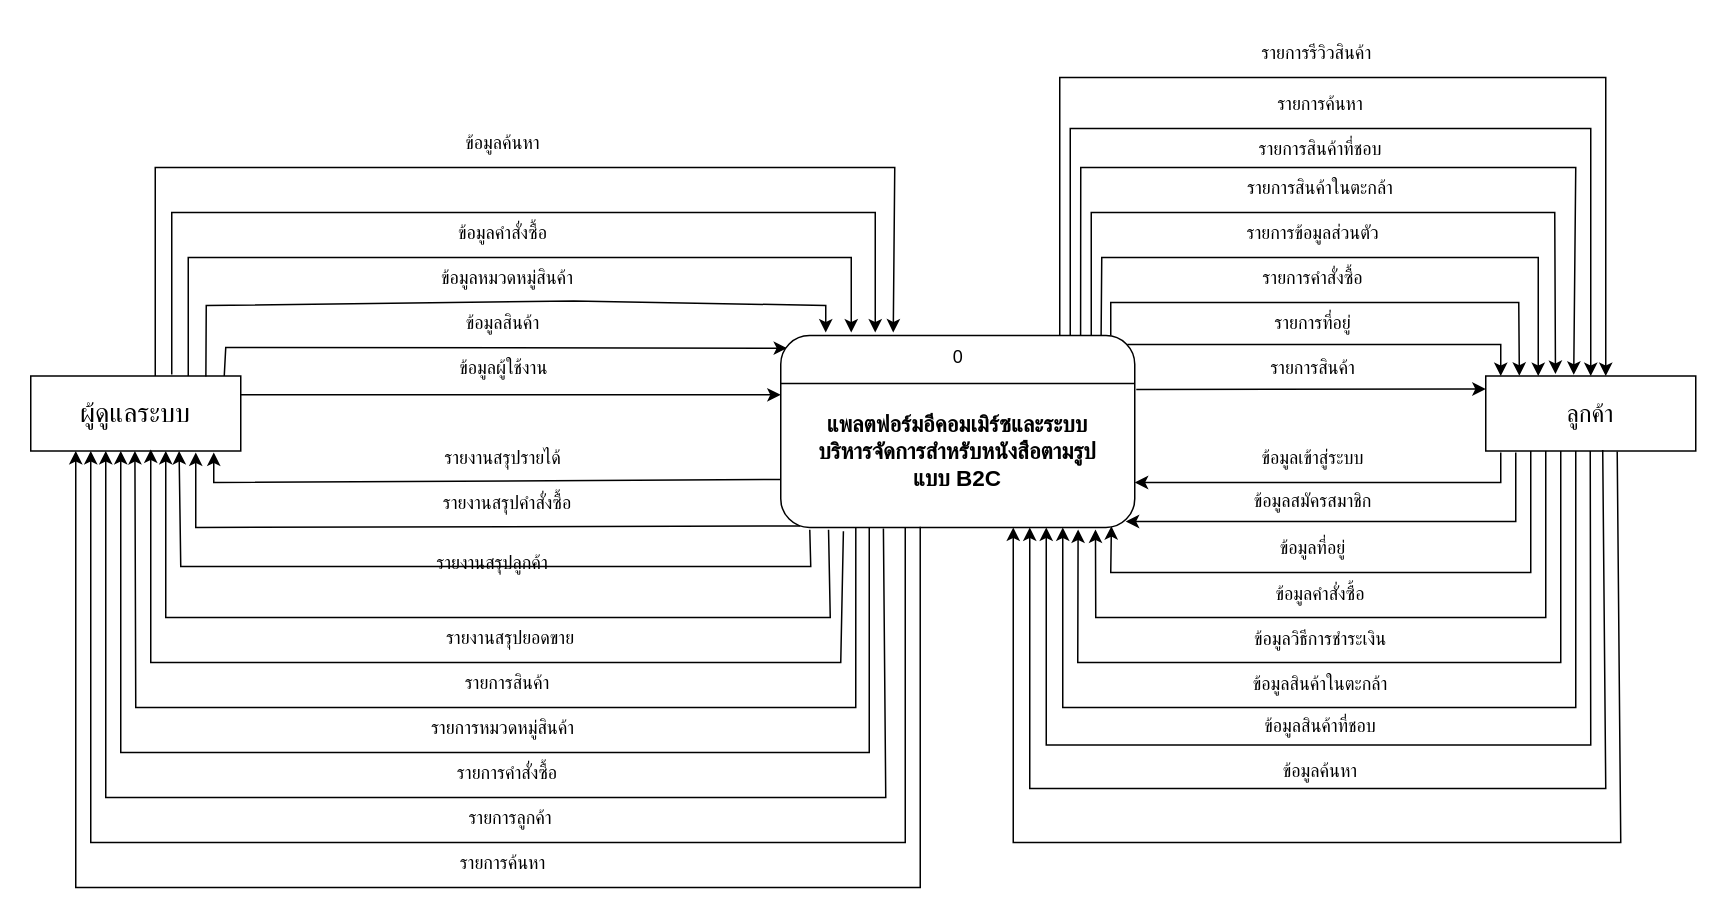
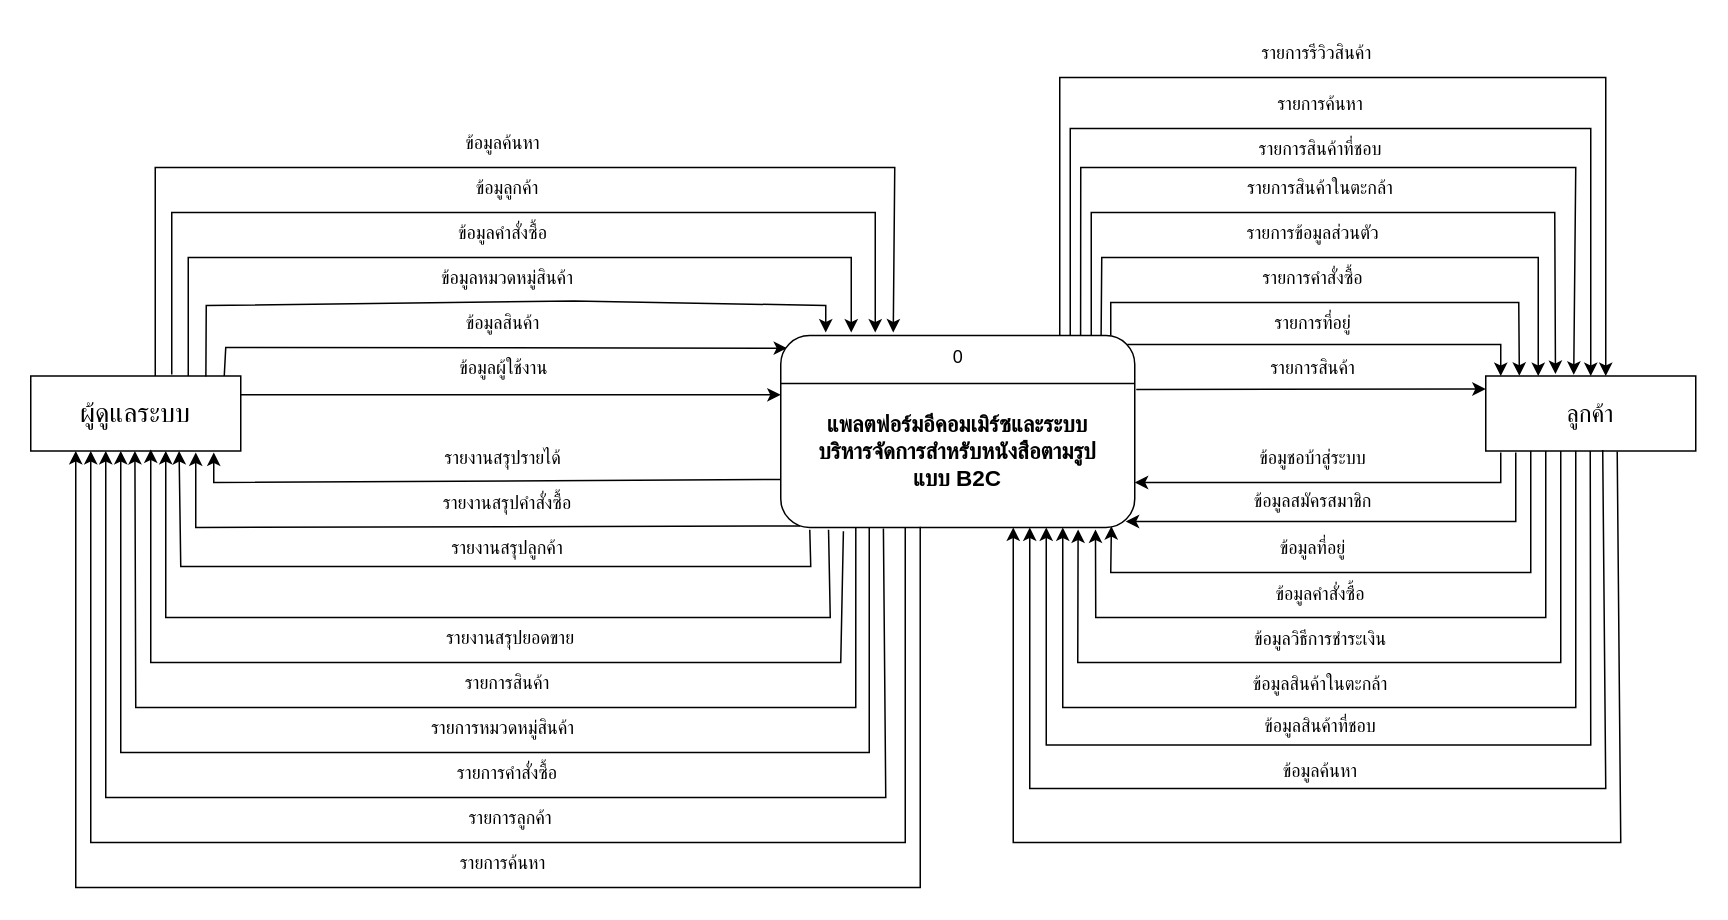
+ <mxCell id="17" value="ข้อมูลูกค้า" style="text;strokeColor=none;align=center;fillColor=none;html=1;verticalAlign=middle;whiteSpace=wrap;rounded=0;" vertex="1" parent="1"><mxGeometry x="287.5" y="110" width="100" height="30" as="geometry" /></mxCell>
- <mxCell id="41" value="ข้อมูลเข้าสู่ระบบ" style="text;strokeColor=none;align=center;fillColor=none;html=1;verticalAlign=middle;whiteSpace=wrap;rounded=0;fontSize=12;fontFamily=Helvetica;fontColor=default;" vertex="1" parent="1"><mxGeometry x="830" y="290" width="90" height="30" as="geometry" /></mxCell>
+ <mxCell id="41" value="ข้อมูชอบ้าสู่ระบบ" style="text;strokeColor=none;align=center;fillColor=none;html=1;verticalAlign=middle;whiteSpace=wrap;rounded=0;fontSize=12;fontFamily=Helvetica;fontColor=default;" vertex="1" parent="1"><mxGeometry x="830" y="290" width="90" height="30" as="geometry" /></mxCell>
- <mxCell id="21" value="รายงานสรุปลูกค้า" style="text;strokeColor=none;align=center;fillColor=none;html=1;verticalAlign=middle;whiteSpace=wrap;rounded=0;" vertex="1" parent="1"><mxGeometry x="277.5" y="360" width="100" height="30" as="geometry" /></mxCell>
+ <mxCell id="21" value="รายงานสรุปลูกค้า" style="text;strokeColor=none;align=center;fillColor=none;html=1;verticalAlign=middle;whiteSpace=wrap;rounded=0;" vertex="1" parent="1"><mxGeometry x="287.5" y="350" width="100" height="30" as="geometry" /></mxCell>
